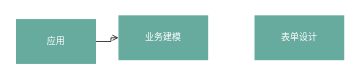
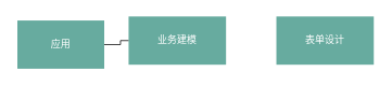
- <mxCell id="3" style="edgeStyle=orthogonalEdgeStyle;rounded=0;orthogonalLoop=1;jettySize=auto;html=1;exitX=1;exitY=0.5;exitDx=0;exitDy=0;fontColor=#FFFFFF;endArrow=open;endFill=0;" edge="1" parent="1" source="4" target="2"><mxGeometry relative="1" as="geometry" /></mxCell>
+ <mxCell id="3" style="edgeStyle=orthogonalEdgeStyle;rounded=0;orthogonalLoop=1;jettySize=auto;html=1;exitX=1;exitY=0.5;exitDx=0;exitDy=0;fontColor=#FFFFFF;endArrow=none;endFill=0;" edge="1" parent="1" source="4" target="2"><mxGeometry relative="1" as="geometry" /></mxCell>
